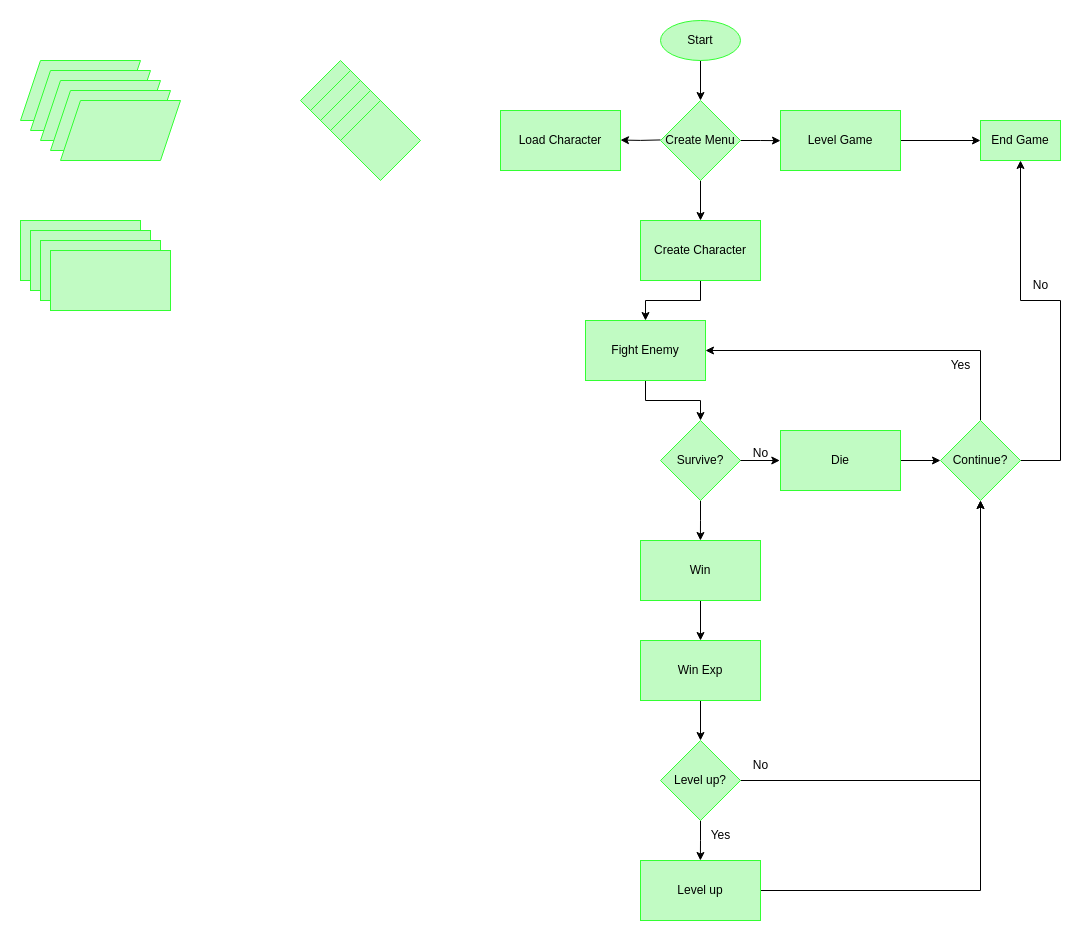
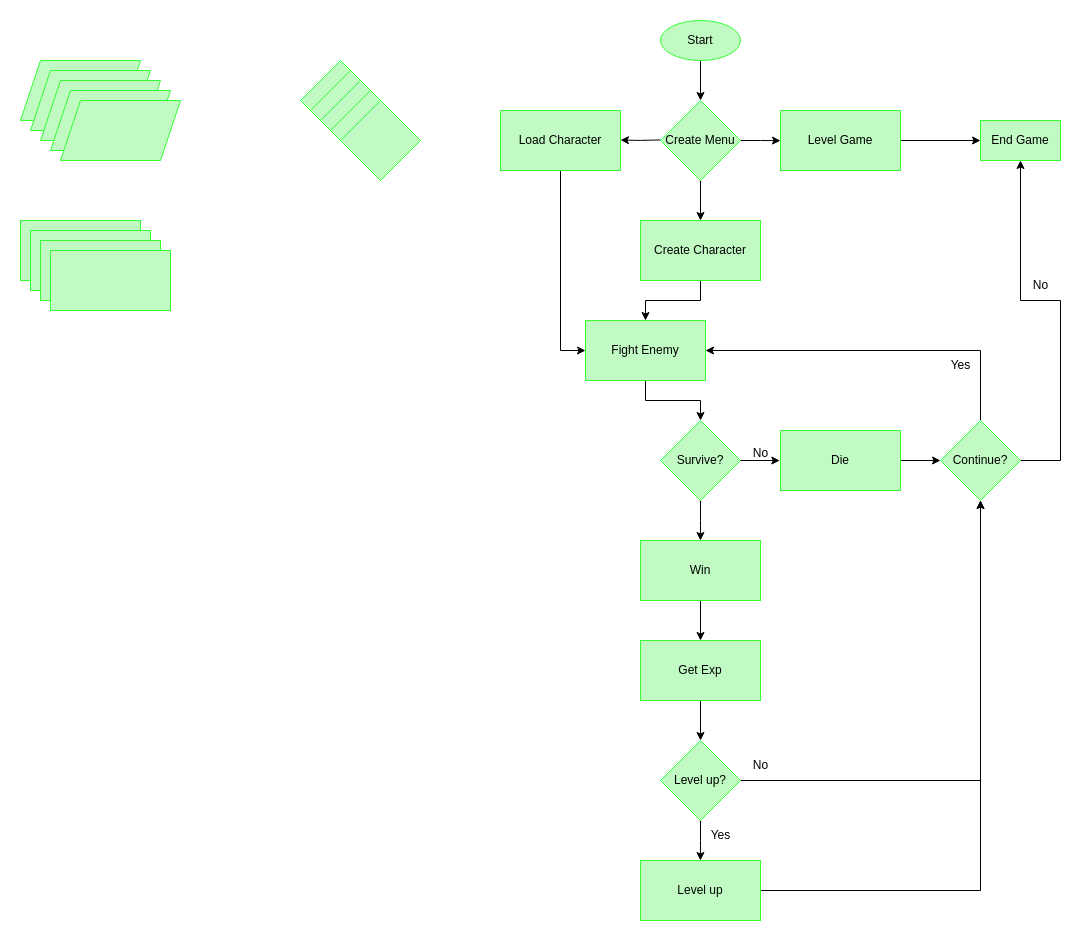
+ <mxCell id="18" style="edgeStyle=orthogonalEdgeStyle;rounded=0;orthogonalLoop=1;jettySize=auto;html=1;exitX=0.5;exitY=1;exitDx=0;exitDy=0;entryX=0;entryY=0.5;entryDx=0;entryDy=0;" parent="1" source="19" target="16" edge="1"><mxGeometry relative="1" as="geometry" /></mxCell>
- <mxCell id="30" value="Win Exp" style="rounded=0;whiteSpace=wrap;html=1;strokeColor=#33FF33;fillColor=#C1FBC3;" parent="1" vertex="1"><mxGeometry x="640" y="640" width="120" height="60" as="geometry" /></mxCell>
+ <mxCell id="30" value="Get Exp" style="rounded=0;whiteSpace=wrap;html=1;strokeColor=#33FF33;fillColor=#C1FBC3;" parent="1" vertex="1"><mxGeometry x="640" y="640" width="120" height="60" as="geometry" /></mxCell>
